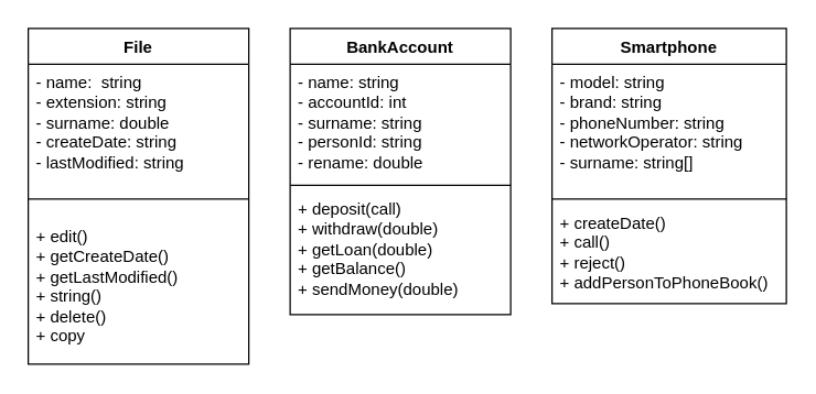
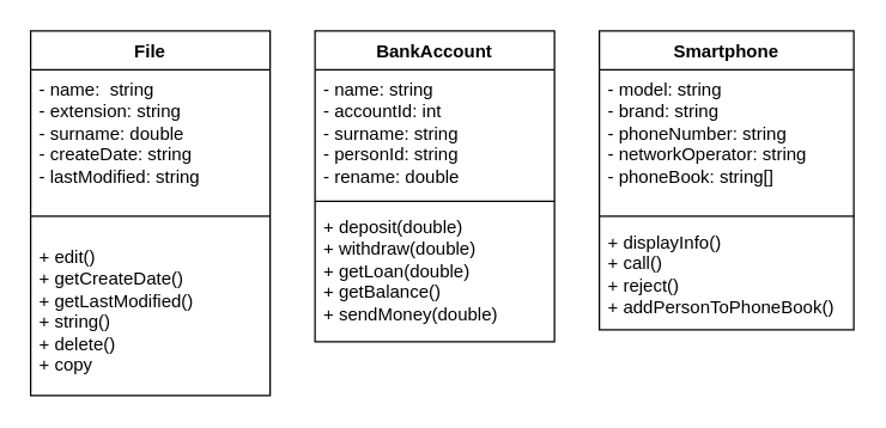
- <mxCell id="11" value="- model: string&lt;br&gt;- brand: string&lt;br&gt;- phoneNumber: string&lt;br&gt;- networkOperator: string&lt;br&gt;- surname: string[]" style="text;strokeColor=none;fillColor=none;align=left;verticalAlign=top;spacingLeft=4;spacingRight=4;overflow=hidden;rotatable=0;points=[[0,0.5],[1,0.5]];portConstraint=eastwest;whiteSpace=wrap;html=1;" vertex="1" parent="10"><mxGeometry y="26" width="170" height="94" as="geometry" /></mxCell>
+ <mxCell id="11" value="- model: string&lt;br&gt;- brand: string&lt;br&gt;- phoneNumber: string&lt;br&gt;- networkOperator: string&lt;br&gt;- phoneBook: string[]" style="text;strokeColor=none;fillColor=none;align=left;verticalAlign=top;spacingLeft=4;spacingRight=4;overflow=hidden;rotatable=0;points=[[0,0.5],[1,0.5]];portConstraint=eastwest;whiteSpace=wrap;html=1;" vertex="1" parent="10"><mxGeometry y="26" width="170" height="94" as="geometry" /></mxCell>
- <mxCell id="9" value="+ deposit(call)&lt;br&gt;+ withdraw(double)&lt;br&gt;+ getLoan(double)&lt;br&gt;+ getBalance()&lt;br&gt;+ sendMoney(double)" style="text;strokeColor=none;fillColor=none;align=left;verticalAlign=top;spacingLeft=4;spacingRight=4;overflow=hidden;rotatable=0;points=[[0,0.5],[1,0.5]];portConstraint=eastwest;whiteSpace=wrap;html=1;" vertex="1" parent="6"><mxGeometry y="118" width="160" height="90" as="geometry" /></mxCell>
+ <mxCell id="9" value="+ deposit(double)&lt;br&gt;+ withdraw(double)&lt;br&gt;+ getLoan(double)&lt;br&gt;+ getBalance()&lt;br&gt;+ sendMoney(double)" style="text;strokeColor=none;fillColor=none;align=left;verticalAlign=top;spacingLeft=4;spacingRight=4;overflow=hidden;rotatable=0;points=[[0,0.5],[1,0.5]];portConstraint=eastwest;whiteSpace=wrap;html=1;" vertex="1" parent="6"><mxGeometry y="118" width="160" height="90" as="geometry" /></mxCell>
- <mxCell id="13" value="+ createDate()&lt;br&gt;+ call()&lt;br&gt;+ reject()&lt;br&gt;+ addPersonToPhoneBook()&lt;br&gt;" style="text;strokeColor=none;fillColor=none;align=left;verticalAlign=top;spacingLeft=4;spacingRight=4;overflow=hidden;rotatable=0;points=[[0,0.5],[1,0.5]];portConstraint=eastwest;whiteSpace=wrap;html=1;" vertex="1" parent="10"><mxGeometry y="128" width="170" height="72" as="geometry" /></mxCell>
+ <mxCell id="13" value="+ displayInfo()&lt;br&gt;+ call()&lt;br&gt;+ reject()&lt;br&gt;+ addPersonToPhoneBook()&lt;br&gt;" style="text;strokeColor=none;fillColor=none;align=left;verticalAlign=top;spacingLeft=4;spacingRight=4;overflow=hidden;rotatable=0;points=[[0,0.5],[1,0.5]];portConstraint=eastwest;whiteSpace=wrap;html=1;" vertex="1" parent="10"><mxGeometry y="128" width="170" height="72" as="geometry" /></mxCell>
